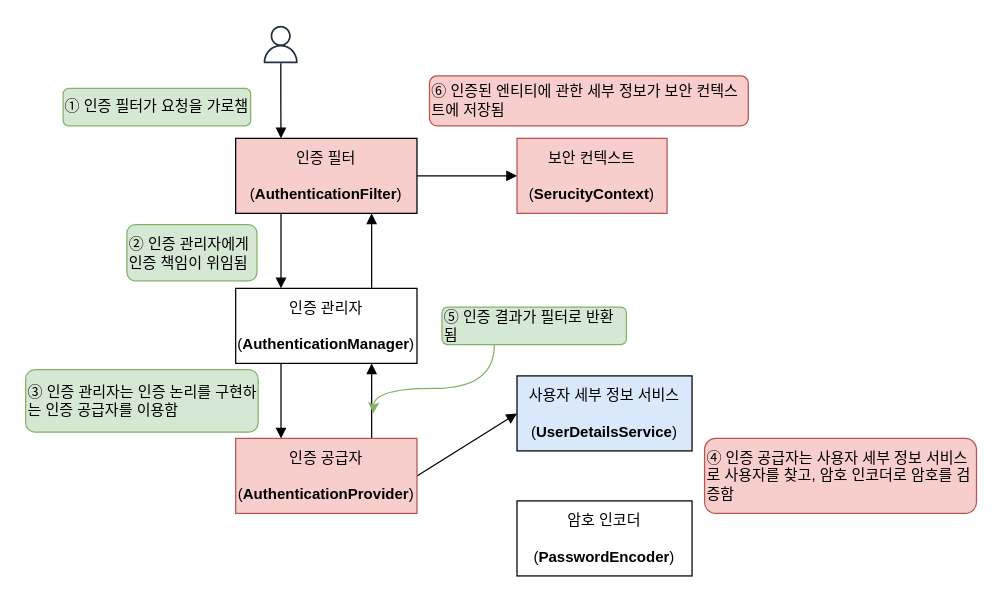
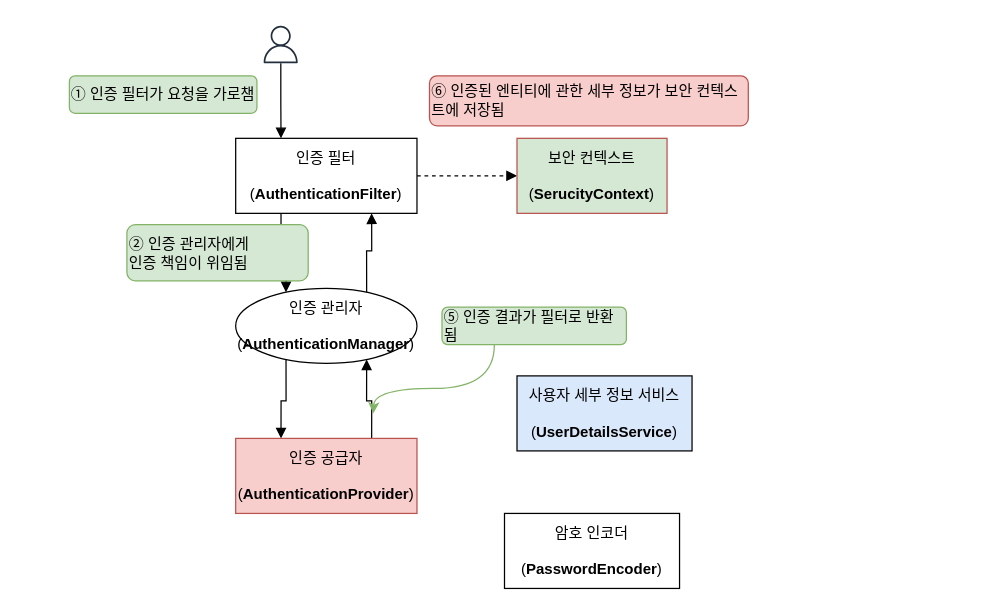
- <mxCell id="16" value="① 인증 필터가 요청을 가로챔" style="text;html=1;strokeColor=#82b366;fillColor=#d5e8d4;align=center;verticalAlign=middle;whiteSpace=wrap;rounded=1;glass=0;" vertex="1" parent="1"><mxGeometry x="50" y="70" width="150" height="30" as="geometry" /></mxCell>
+ <mxCell id="16" value="① 인증 필터가 요청을 가로챔" style="text;html=1;strokeColor=#82b366;fillColor=#d5e8d4;align=center;verticalAlign=middle;whiteSpace=wrap;rounded=1;glass=0;" vertex="1" parent="1"><mxGeometry x="55" y="60" width="150" height="30" as="geometry" /></mxCell>
- <mxCell id="6" value="인증 필터&lt;br&gt;&lt;br&gt;(&lt;b&gt;AuthenticationFilter&lt;/b&gt;)" style="rounded=0;whiteSpace=wrap;html=1;fillColor=#f8cecc;" vertex="1" parent="1"><mxGeometry x="188" y="110" width="145" height="60" as="geometry" /></mxCell>
+ <mxCell id="6" value="인증 필터&lt;br&gt;&lt;br&gt;(&lt;b&gt;AuthenticationFilter&lt;/b&gt;)" style="rounded=0;whiteSpace=wrap;html=1;" vertex="1" parent="1"><mxGeometry x="188" y="110" width="145" height="60" as="geometry" /></mxCell>
- <mxCell id="5" style="edgeStyle=orthogonalEdgeStyle;rounded=0;orthogonalLoop=1;jettySize=auto;html=1;exitX=1;exitY=0.5;exitDx=0;exitDy=0;entryX=0;entryY=0.5;entryDx=0;entryDy=0;endArrow=block;endFill=1;" edge="1" parent="1" source="6" target="13"><mxGeometry relative="1" as="geometry" /></mxCell>
+ <mxCell id="5" style="edgeStyle=orthogonalEdgeStyle;rounded=0;orthogonalLoop=1;jettySize=auto;html=1;exitX=1;exitY=0.5;exitDx=0;exitDy=0;entryX=0;entryY=0.5;entryDx=0;entryDy=0;endArrow=block;endFill=1;dashed=1;" edge="1" parent="1" source="6" target="13"><mxGeometry relative="1" as="geometry" /></mxCell>
- <mxCell id="13" value="보안 컨텍스트&lt;br&gt;&lt;br&gt;(&lt;b&gt;SerucityContext&lt;/b&gt;)" style="rounded=0;whiteSpace=wrap;html=1;fillColor=#f8cecc;strokeColor=#b85450;" vertex="1" parent="1"><mxGeometry x="413" y="110" width="120" height="60" as="geometry" /></mxCell>
+ <mxCell id="13" value="보안 컨텍스트&lt;br&gt;&lt;br&gt;(&lt;b&gt;SerucityContext&lt;/b&gt;)" style="rounded=0;whiteSpace=wrap;html=1;fillColor=#d5e8d4;strokeColor=#b85450;" vertex="1" parent="1"><mxGeometry x="413" y="110" width="120" height="60" as="geometry" /></mxCell>
- <mxCell id="17" value="② 인증 관리자에게 &lt;br&gt;인증 책임이 위임됨" style="text;html=1;strokeColor=#82b366;fillColor=#d5e8d4;align=left;verticalAlign=middle;whiteSpace=wrap;rounded=1;" vertex="1" parent="1"><mxGeometry x="101" y="179" width="104" height="45" as="geometry" /></mxCell>
+ <mxCell id="17" value="② 인증 관리자에게 &lt;br&gt;인증 책임이 위임됨" style="text;html=1;strokeColor=#82b366;fillColor=#d5e8d4;align=left;verticalAlign=middle;whiteSpace=wrap;rounded=1;" vertex="1" parent="1"><mxGeometry x="101" y="179" width="145" height="45" as="geometry" /></mxCell>
- <mxCell id="9" value="인증 관리자&lt;br&gt;&lt;br&gt;(&lt;b&gt;AuthenticationManager&lt;/b&gt;)" style="rounded=0;whiteSpace=wrap;html=1;" vertex="1" parent="1"><mxGeometry x="188" y="230" width="145" height="60" as="geometry" /></mxCell>
+ <mxCell id="9" value="인증 관리자&lt;br&gt;&lt;br&gt;(&lt;b&gt;AuthenticationManager&lt;/b&gt;)" style="ellipse;whiteSpace=wrap;html=1;" vertex="1" parent="1"><mxGeometry x="188" y="230" width="145" height="60" as="geometry" /></mxCell>
- <mxCell id="18" value="③ 인증 관리자는 인증 논리를 구현하는 인증 공급자를 이용함" style="text;html=1;strokeColor=#82b366;fillColor=#d5e8d4;align=left;verticalAlign=middle;whiteSpace=wrap;rounded=1;" vertex="1" parent="1"><mxGeometry x="20" y="295" width="186" height="50" as="geometry" /></mxCell>
- <mxCell id="11" style="rounded=0;orthogonalLoop=1;jettySize=auto;html=1;exitX=1;exitY=0.5;exitDx=0;exitDy=0;entryX=0;entryY=0.5;entryDx=0;entryDy=0;endArrow=block;endFill=1;" edge="1" parent="1" source="12" target="14"><mxGeometry relative="1" as="geometry" /></mxCell>
- <mxCell id="19" value="④ 인증 공급자는 사용자 세부 정보 서비스로 사용자를 찾고, 암호 인코더로 암호를 검증함" style="text;html=1;strokeColor=#b85450;fillColor=#f8cecc;align=left;verticalAlign=middle;whiteSpace=wrap;rounded=1;" vertex="1" parent="1"><mxGeometry x="563" y="350" width="217.5" height="60" as="geometry" /></mxCell>
- <mxCell id="15" value="암호 인코더&lt;br&gt;&lt;br&gt;(&lt;b&gt;PasswordEncoder&lt;/b&gt;)" style="rounded=0;whiteSpace=wrap;html=1;" vertex="1" parent="1"><mxGeometry x="413" y="400" width="140" height="60" as="geometry" /></mxCell>
+ <mxCell id="15" value="암호 인코더&lt;br&gt;&lt;br&gt;(&lt;b&gt;PasswordEncoder&lt;/b&gt;)" style="rounded=0;whiteSpace=wrap;html=1;" vertex="1" parent="1"><mxGeometry x="403" y="410" width="140" height="60" as="geometry" /></mxCell>
